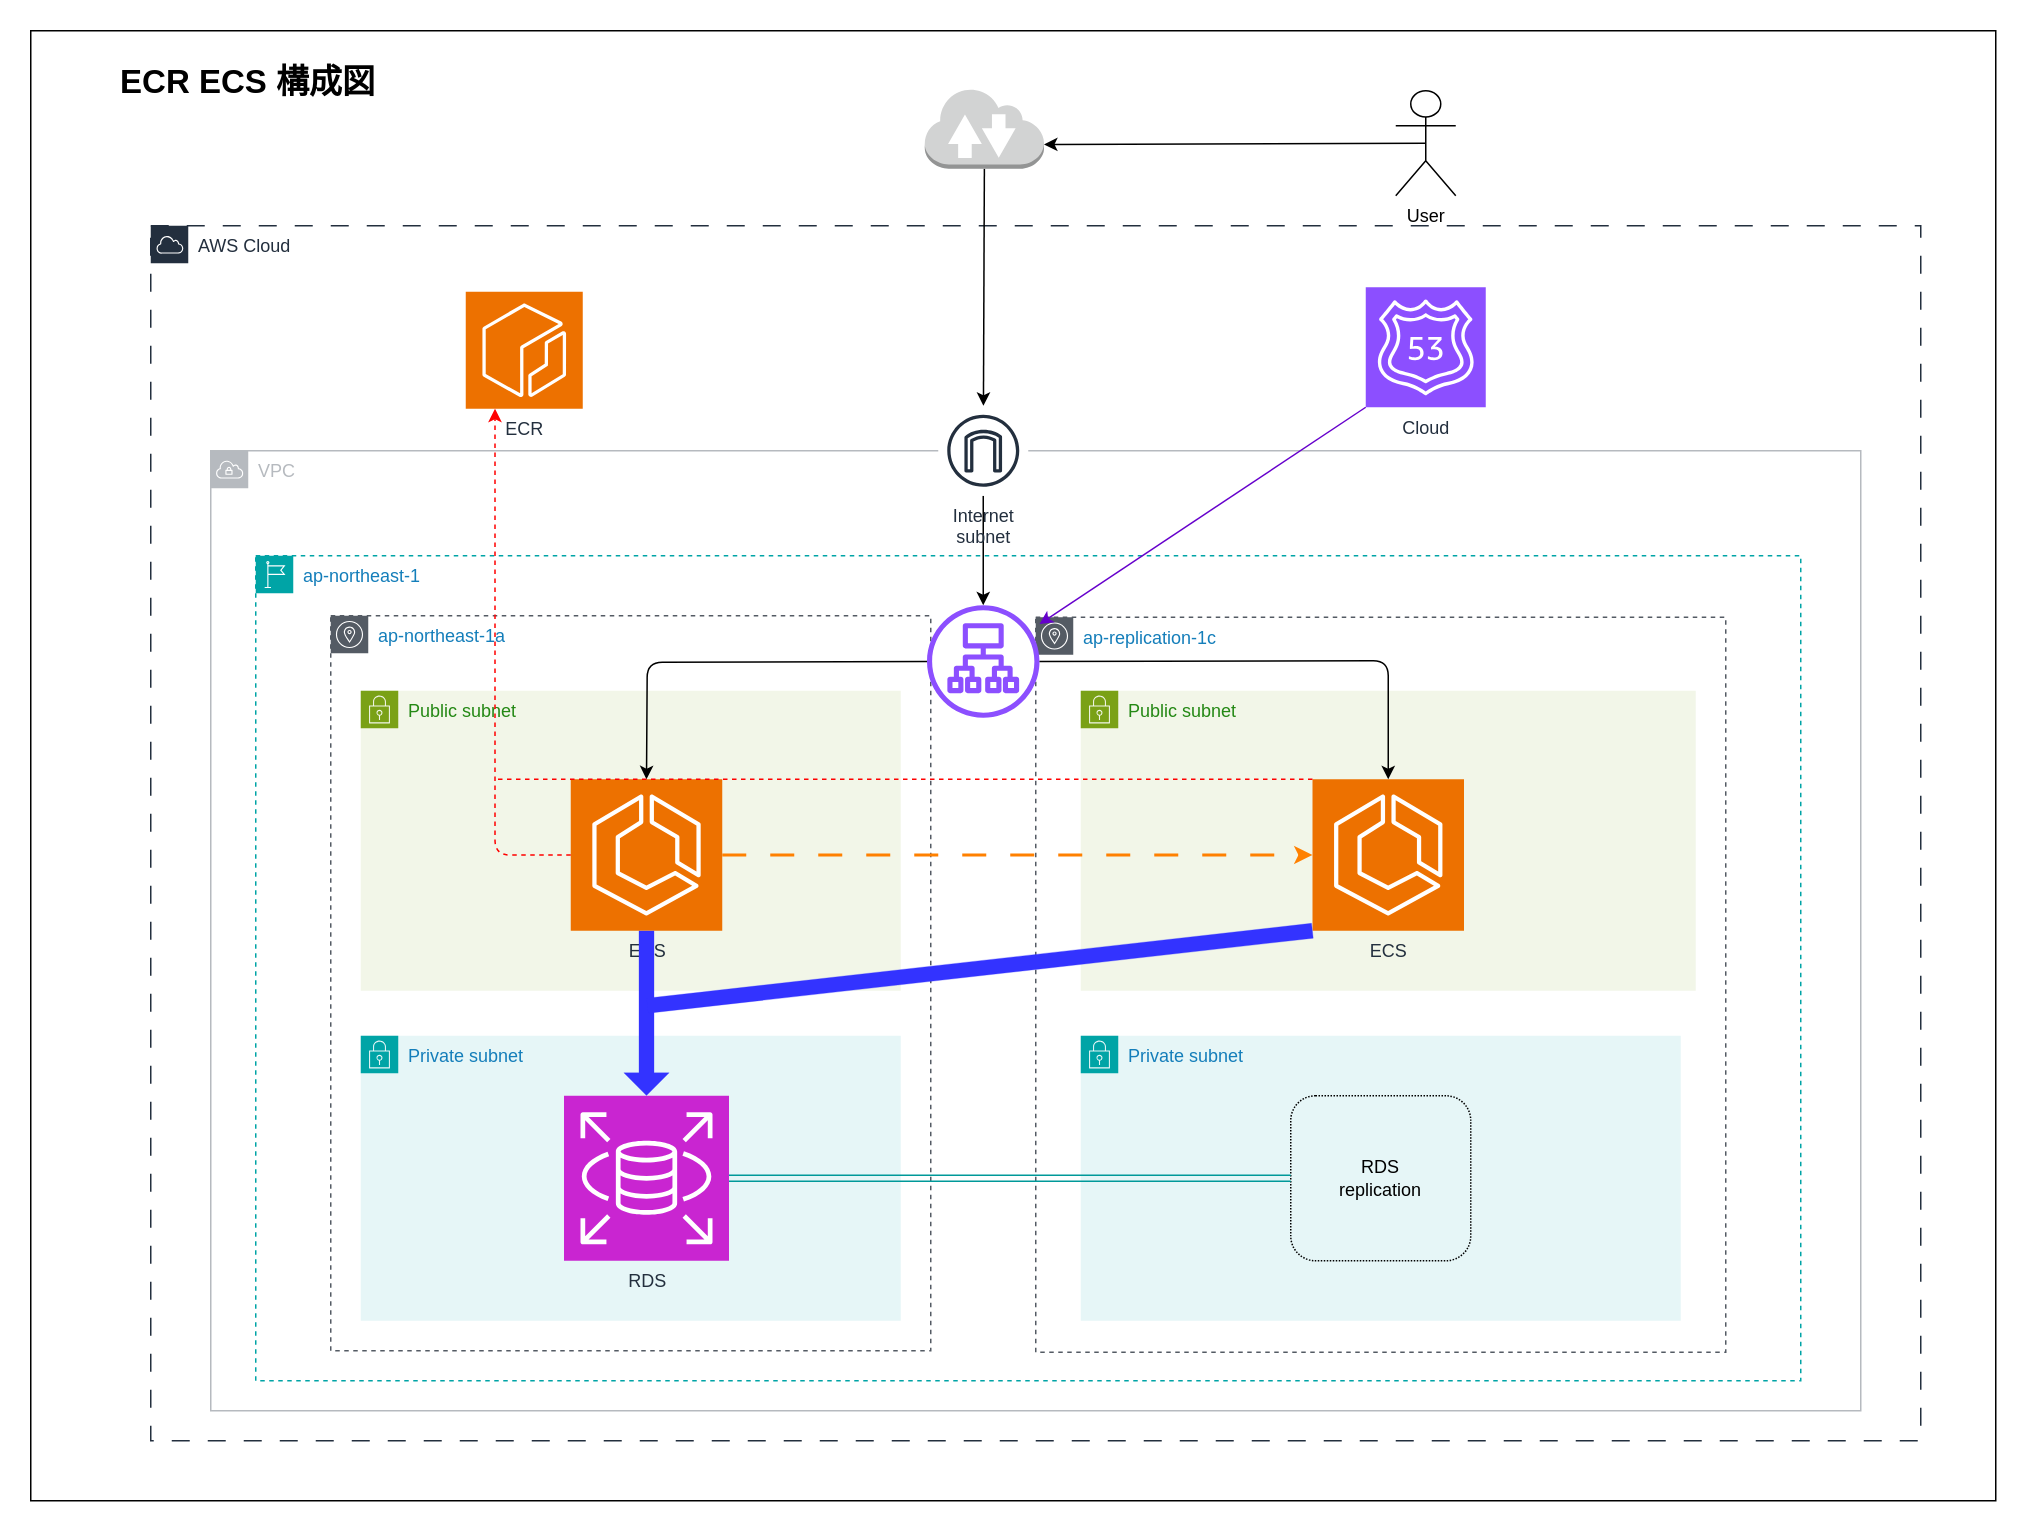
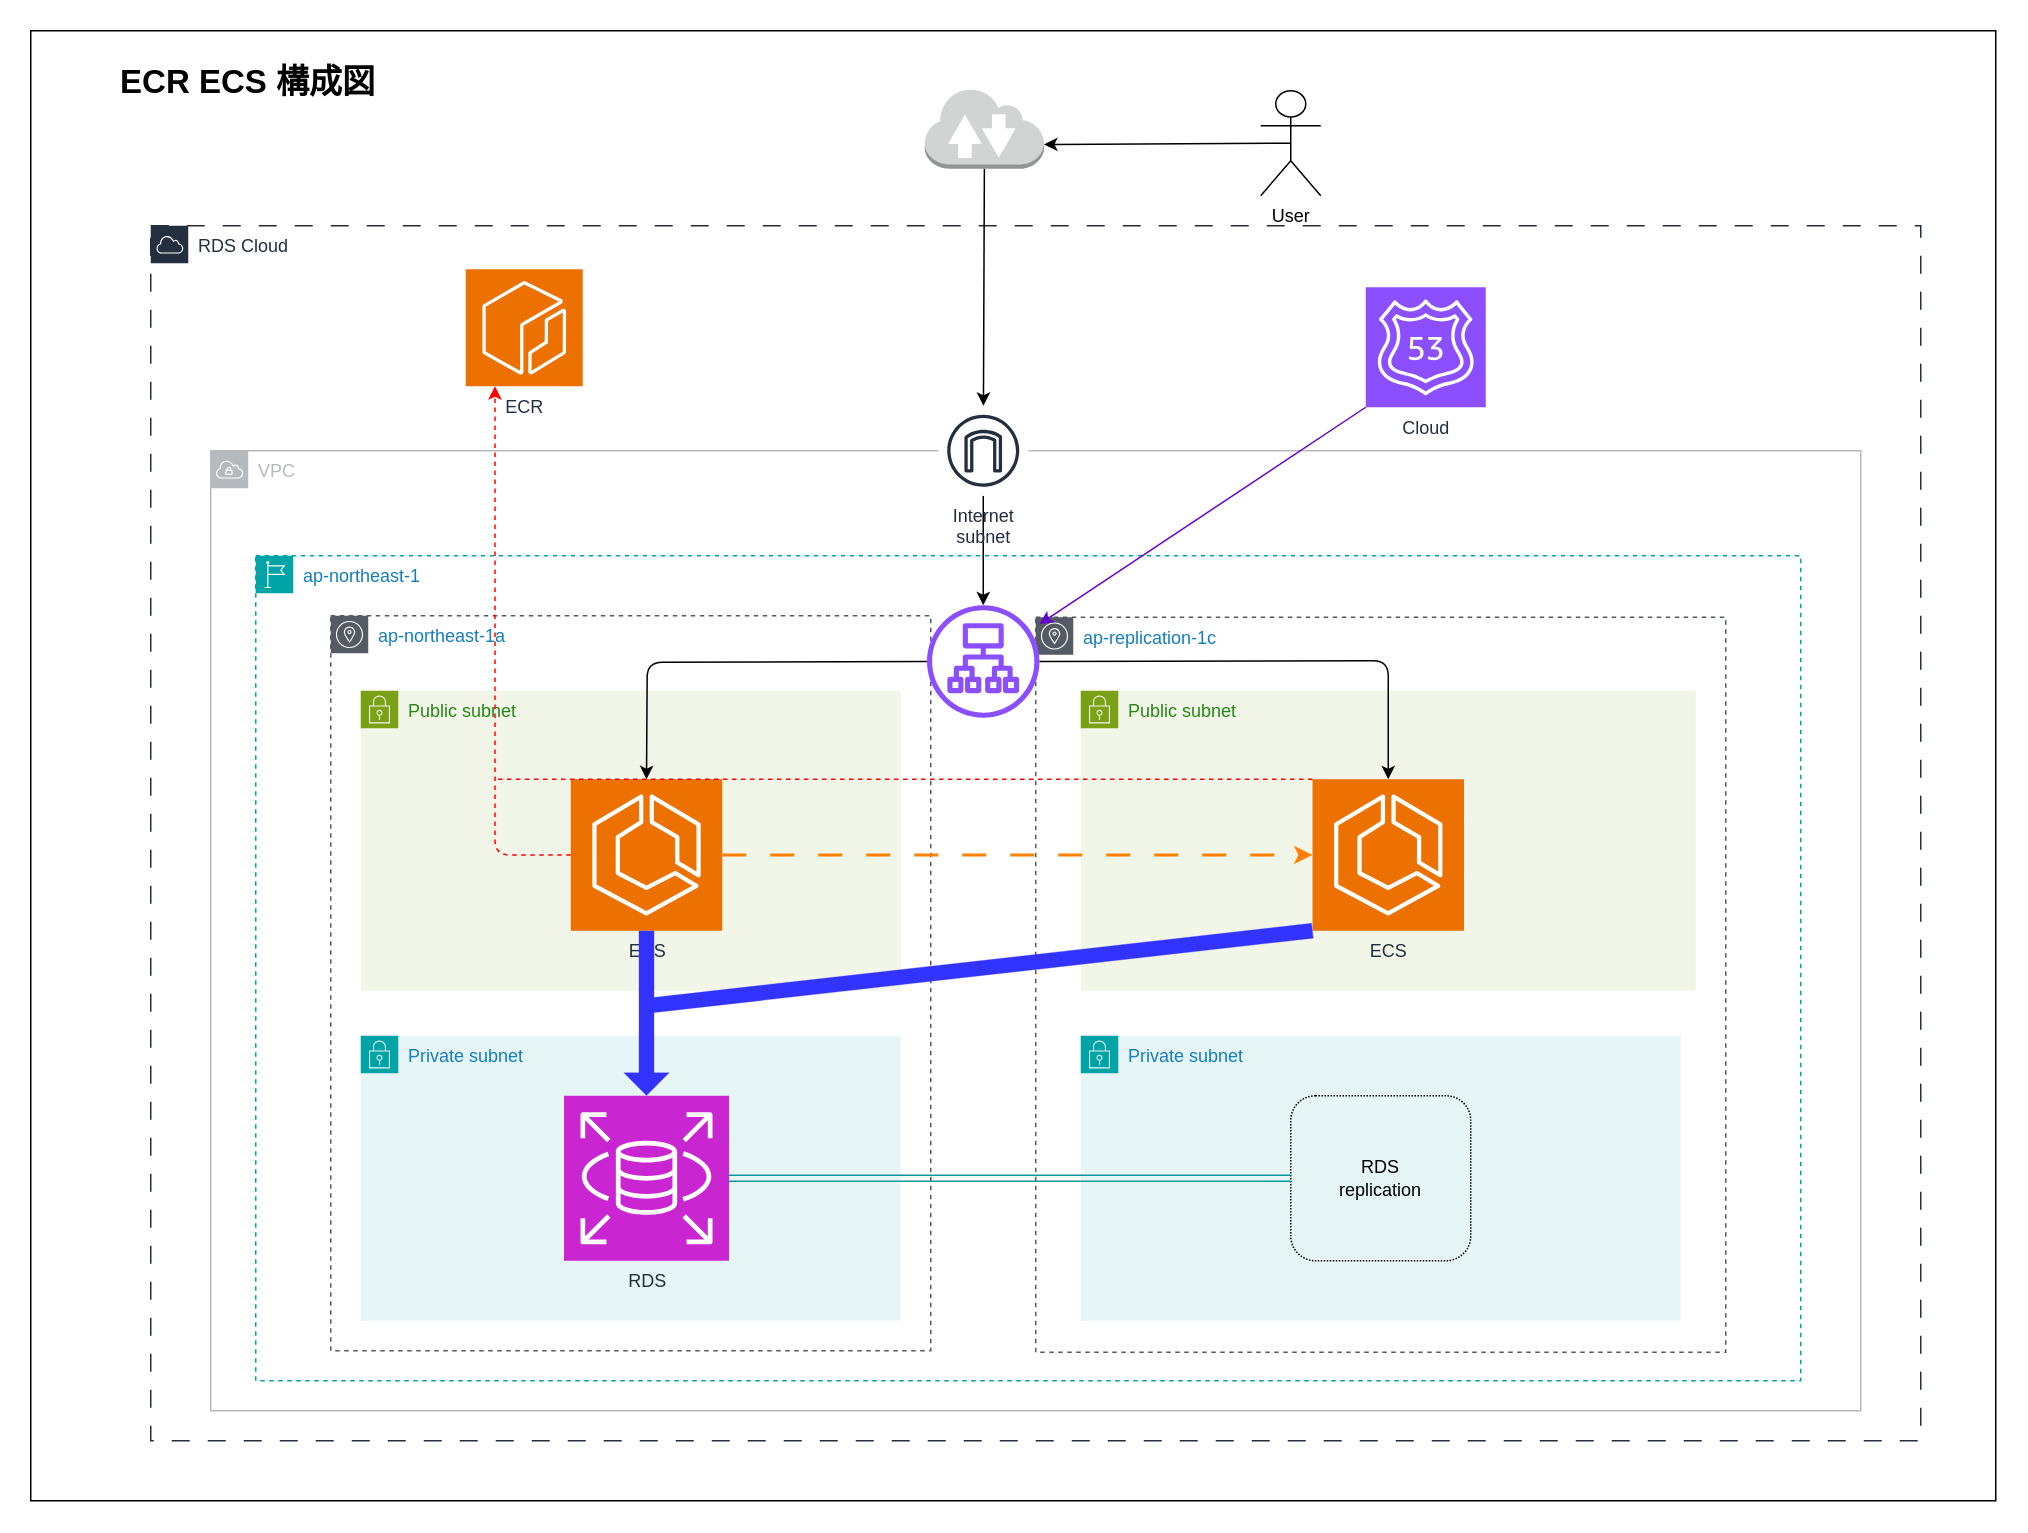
- <mxCell id="31" value="User" style="shape=umlActor;verticalLabelPosition=bottom;verticalAlign=top;html=1;outlineConnect=0;" vertex="1" parent="1"><mxGeometry x="930" y="60" width="40" height="70" as="geometry" /></mxCell>
+ <mxCell id="31" value="User" style="shape=umlActor;verticalLabelPosition=bottom;verticalAlign=top;html=1;outlineConnect=0;" vertex="1" parent="1"><mxGeometry x="840" y="60" width="40" height="70" as="geometry" /></mxCell>
- <mxCell id="3" value="AWS Cloud" style="points=[[0,0],[0.25,0],[0.5,0],[0.75,0],[1,0],[1,0.25],[1,0.5],[1,0.75],[1,1],[0.75,1],[0.5,1],[0.25,1],[0,1],[0,0.75],[0,0.5],[0,0.25]];outlineConnect=0;gradientColor=none;html=1;whiteSpace=wrap;fontSize=12;fontStyle=0;container=1;pointerEvents=0;collapsible=0;recursiveResize=0;shape=mxgraph.aws4.group;grIcon=mxgraph.aws4.group_aws_cloud;strokeColor=#232F3E;fillColor=none;verticalAlign=top;align=left;spacingLeft=30;fontColor=#232F3E;dashed=1;dashPattern=12 12;" parent="1" vertex="1"><mxGeometry x="100" y="150" width="1180" height="810" as="geometry" /></mxCell>
+ <mxCell id="3" value="RDS Cloud" style="points=[[0,0],[0.25,0],[0.5,0],[0.75,0],[1,0],[1,0.25],[1,0.5],[1,0.75],[1,1],[0.75,1],[0.5,1],[0.25,1],[0,1],[0,0.75],[0,0.5],[0,0.25]];outlineConnect=0;gradientColor=none;html=1;whiteSpace=wrap;fontSize=12;fontStyle=0;container=1;pointerEvents=0;collapsible=0;recursiveResize=0;shape=mxgraph.aws4.group;grIcon=mxgraph.aws4.group_aws_cloud;strokeColor=#232F3E;fillColor=none;verticalAlign=top;align=left;spacingLeft=30;fontColor=#232F3E;dashed=1;dashPattern=12 12;" parent="1" vertex="1"><mxGeometry x="100" y="150" width="1180" height="810" as="geometry" /></mxCell>
- <mxCell id="25" value="ECR" style="sketch=0;points=[[0,0,0],[0.25,0,0],[0.5,0,0],[0.75,0,0],[1,0,0],[0,1,0],[0.25,1,0],[0.5,1,0],[0.75,1,0],[1,1,0],[0,0.25,0],[0,0.5,0],[0,0.75,0],[1,0.25,0],[1,0.5,0],[1,0.75,0]];outlineConnect=0;fontColor=#232F3E;fillColor=#ED7100;strokeColor=#ffffff;dashed=0;verticalLabelPosition=bottom;verticalAlign=top;align=center;html=1;fontSize=12;fontStyle=0;aspect=fixed;shape=mxgraph.aws4.resourceIcon;resIcon=mxgraph.aws4.ecr;" vertex="1" parent="3"><mxGeometry x="210" y="44" width="78" height="78" as="geometry" /></mxCell>
+ <mxCell id="25" value="ECR" style="sketch=0;points=[[0,0,0],[0.25,0,0],[0.5,0,0],[0.75,0,0],[1,0,0],[0,1,0],[0.25,1,0],[0.5,1,0],[0.75,1,0],[1,1,0],[0,0.25,0],[0,0.5,0],[0,0.75,0],[1,0.25,0],[1,0.5,0],[1,0.75,0]];outlineConnect=0;fontColor=#232F3E;fillColor=#ED7100;strokeColor=#ffffff;dashed=0;verticalLabelPosition=bottom;verticalAlign=top;align=center;html=1;fontSize=12;fontStyle=0;aspect=fixed;shape=mxgraph.aws4.resourceIcon;resIcon=mxgraph.aws4.ecr;" vertex="1" parent="3"><mxGeometry x="210" y="29" width="78" height="78" as="geometry" /></mxCell>
